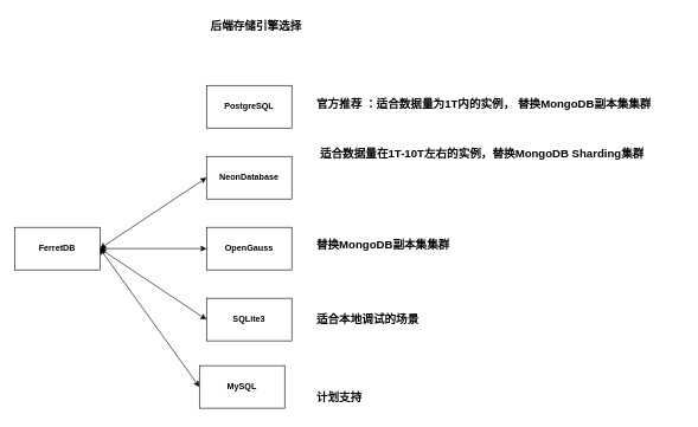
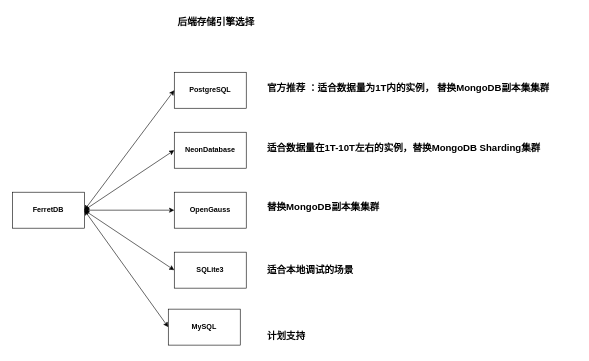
- <mxCell id="14" value="&lt;h1 style=&quot;font-size: 16px;&quot;&gt;适合数据量在1T-10T左右的实例，替换MongoDB Sharding集群&lt;/h1&gt;" style="text;html=1;strokeColor=none;fillColor=none;spacing=5;spacingTop=-20;whiteSpace=wrap;overflow=hidden;rounded=0;fontStyle=1" vertex="1" parent="1"><mxGeometry x="445" y="205" width="520" height="30" as="geometry" /></mxCell>
+ <mxCell id="14" value="&lt;h1 style=&quot;font-size: 16px;&quot;&gt;适合数据量在1T-10T左右的实例，替换MongoDB Sharding集群&lt;/h1&gt;" style="text;html=1;strokeColor=none;fillColor=none;spacing=5;spacingTop=-20;whiteSpace=wrap;overflow=hidden;rounded=0;fontStyle=1" vertex="1" parent="1"><mxGeometry x="440" y="235" width="520" height="30" as="geometry" /></mxCell>
+ <mxCell id="8" value="" style="endArrow=classic;startArrow=classic;html=1;rounded=0;exitX=1;exitY=0.5;exitDx=0;exitDy=0;entryX=0;entryY=0.5;entryDx=0;entryDy=0;fontStyle=1" edge="1" parent="1" source="2" target="3"><mxGeometry width="50" height="50" relative="1" as="geometry"><mxPoint x="320" y="390" as="sourcePoint" /><mxPoint x="370" y="340" as="targetPoint" /></mxGeometry></mxCell>
